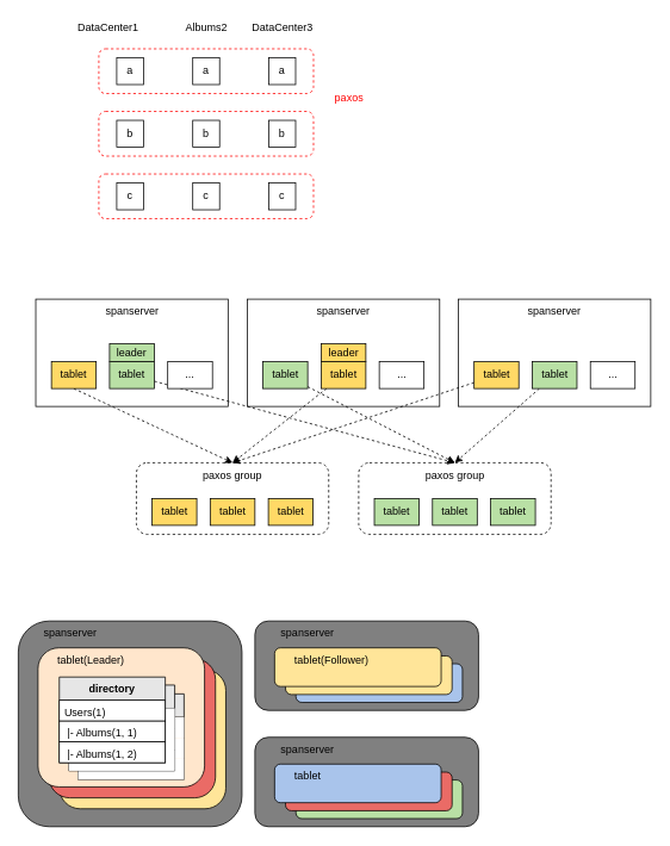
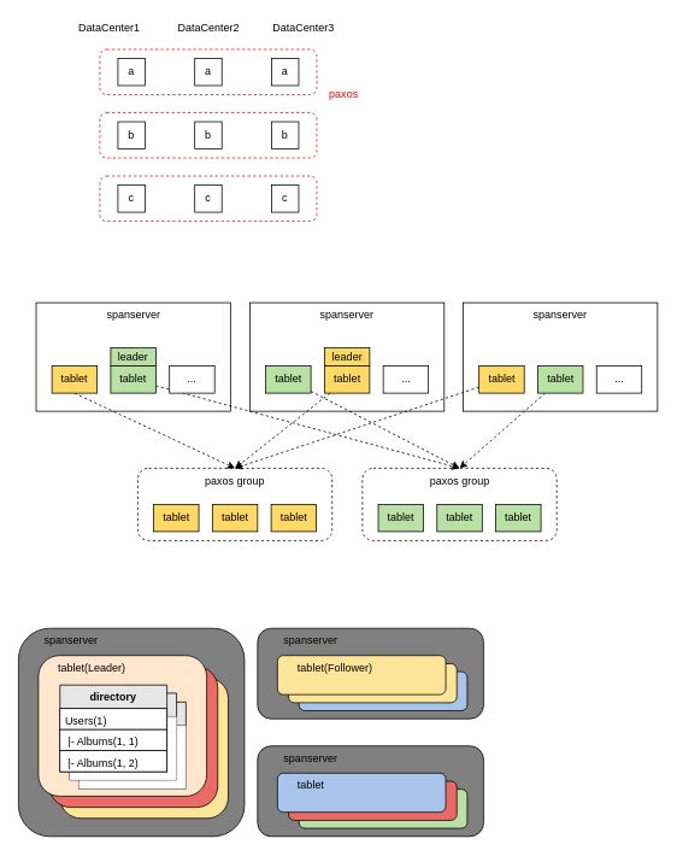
- <mxCell id="18" value="&lt;font color=&quot;#000000&quot;&gt;Albums2&lt;/font&gt;" style="text;html=1;strokeColor=none;fillColor=none;align=center;verticalAlign=middle;whiteSpace=wrap;rounded=0;dashed=1;fontColor=#FF0000;" vertex="1" parent="1"><mxGeometry x="187.5" y="20" width="85" height="20" as="geometry" /></mxCell>
+ <mxCell id="18" value="&lt;font color=&quot;#000000&quot;&gt;DataCenter2&lt;/font&gt;" style="text;html=1;strokeColor=none;fillColor=none;align=center;verticalAlign=middle;whiteSpace=wrap;rounded=0;dashed=1;fontColor=#FF0000;" vertex="1" parent="1"><mxGeometry x="187.5" y="20" width="85" height="20" as="geometry" /></mxCell>
- <mxCell id="19" value="&lt;font color=&quot;#000000&quot;&gt;DataCenter3&lt;/font&gt;" style="text;html=1;strokeColor=none;fillColor=none;align=center;verticalAlign=middle;whiteSpace=wrap;rounded=0;dashed=1;fontColor=#FF0000;" vertex="1" parent="1"><mxGeometry x="272.5" y="20" width="85" height="20" as="geometry" /></mxCell>
+ <mxCell id="19" value="&lt;font color=&quot;#000000&quot;&gt;DataCenter3&lt;/font&gt;" style="text;html=1;strokeColor=none;fillColor=none;align=center;verticalAlign=middle;whiteSpace=wrap;rounded=0;dashed=1;fontColor=#FF0000;" vertex="1" parent="1"><mxGeometry x="292.5" y="20" width="85" height="20" as="geometry" /></mxCell>
- <mxCell id="11" value="paxos" style="text;html=1;strokeColor=none;fillColor=none;align=center;verticalAlign=middle;whiteSpace=wrap;rounded=0;dashed=1;fontColor=#FF0000;" vertex="1" parent="1"><mxGeometry x="370" y="99" width="40" height="20" as="geometry" /></mxCell>
+ <mxCell id="11" value="paxos" style="text;html=1;strokeColor=none;fillColor=none;align=center;verticalAlign=middle;whiteSpace=wrap;rounded=0;dashed=1;fontColor=#FF0000;" vertex="1" parent="1"><mxGeometry x="360" y="94" width="40" height="20" as="geometry" /></mxCell>
